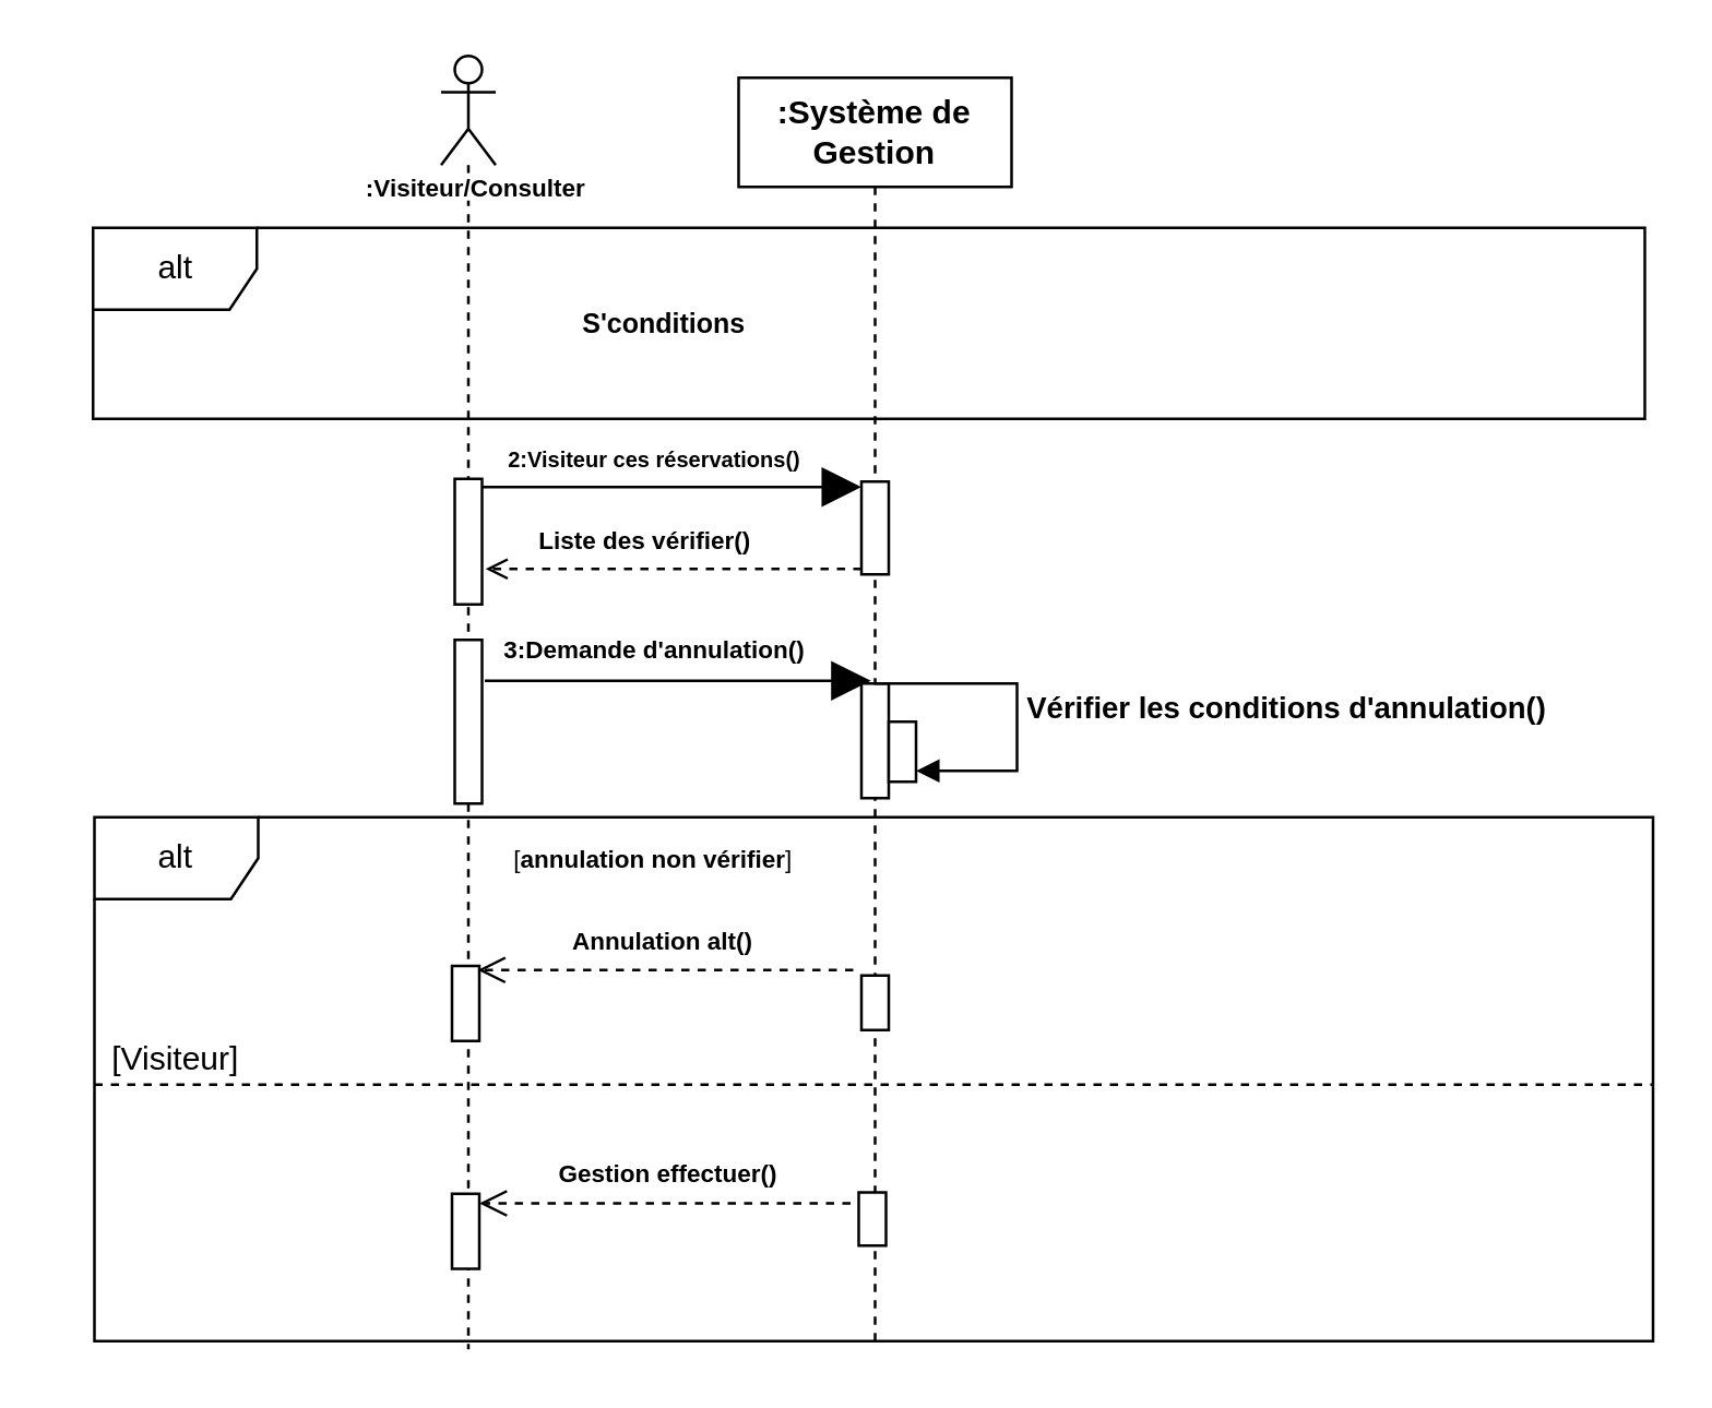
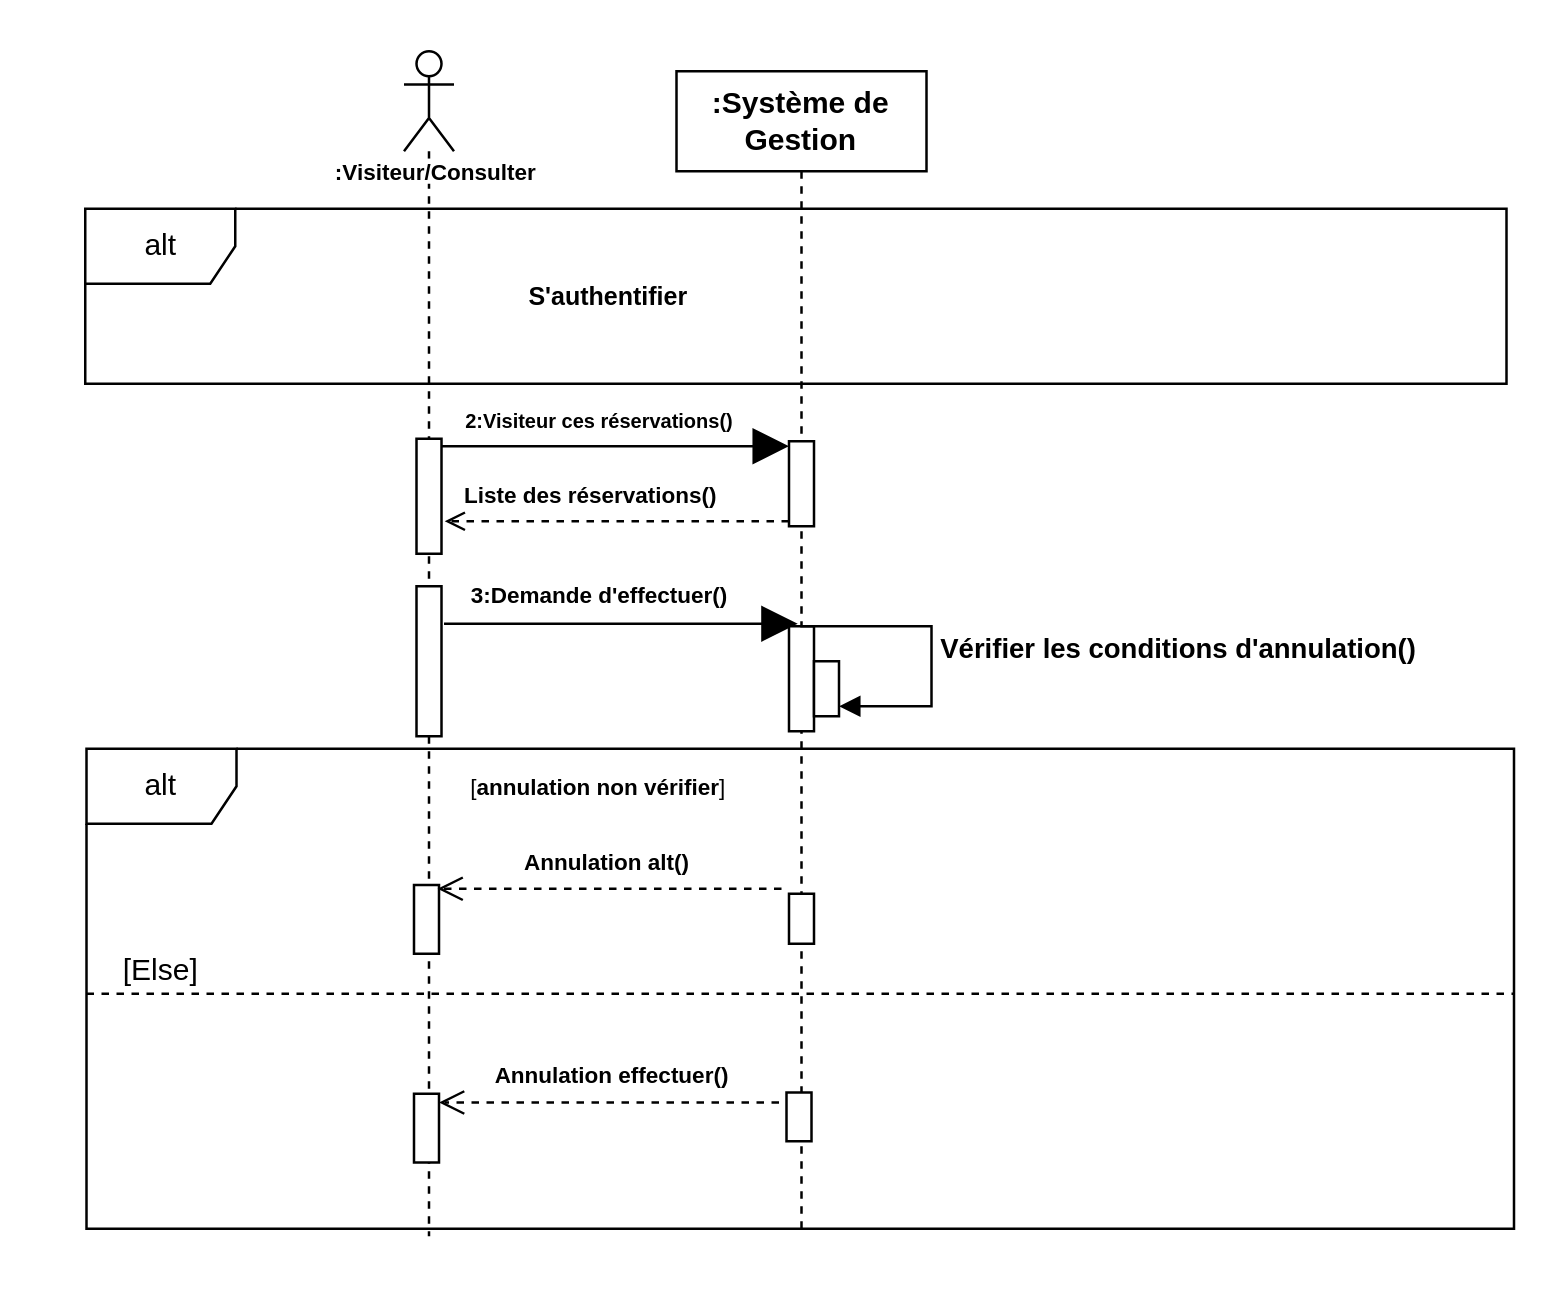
- <mxCell id="31" value="&lt;font size=&quot;1&quot;&gt;&lt;b&gt;S'conditions&lt;/b&gt;&lt;/font&gt;" style="text;html=1;align=center;verticalAlign=middle;whiteSpace=wrap;rounded=0;" vertex="1" parent="1"><mxGeometry x="181.28" y="103" width="123.72" height="30" as="geometry" /></mxCell>
+ <mxCell id="31" value="&lt;font size=&quot;1&quot;&gt;&lt;b&gt;S'authentifier&lt;/b&gt;&lt;/font&gt;" style="text;html=1;align=center;verticalAlign=middle;whiteSpace=wrap;rounded=0;" vertex="1" parent="1"><mxGeometry x="181.28" y="103" width="123.72" height="30" as="geometry" /></mxCell>
- <mxCell id="10" value="&lt;font style=&quot;color: light-dark(rgb(0, 0, 0), rgb(0, 0, 0)); font-size: 9px;&quot;&gt;&lt;b style=&quot;&quot;&gt;Liste des vérifier()&lt;/b&gt;&lt;/font&gt;" style="text;html=1;align=center;verticalAlign=middle;whiteSpace=wrap;rounded=0;" vertex="1" parent="1"><mxGeometry x="177.28" y="186" width="118" height="22" as="geometry" /></mxCell>
+ <mxCell id="10" value="&lt;font style=&quot;color: light-dark(rgb(0, 0, 0), rgb(0, 0, 0)); font-size: 9px;&quot;&gt;&lt;b style=&quot;&quot;&gt;Liste des réservations()&lt;/b&gt;&lt;/font&gt;" style="text;html=1;align=center;verticalAlign=middle;whiteSpace=wrap;rounded=0;" vertex="1" parent="1"><mxGeometry x="177.28" y="186" width="118" height="22" as="geometry" /></mxCell>
- <mxCell id="12" value="&lt;font style=&quot;color: light-dark(rgb(0, 0, 0), rgb(0, 0, 0)); font-size: 9px;&quot;&gt;&lt;b style=&quot;&quot;&gt;3:Demande d'annulation()&lt;/b&gt;&lt;/font&gt;" style="text;html=1;align=center;verticalAlign=middle;whiteSpace=wrap;rounded=0;" vertex="1" parent="1"><mxGeometry x="175.28" y="228" width="129" height="18" as="geometry" /></mxCell>
+ <mxCell id="12" value="&lt;font style=&quot;color: light-dark(rgb(0, 0, 0), rgb(0, 0, 0)); font-size: 9px;&quot;&gt;&lt;b style=&quot;&quot;&gt;3:Demande d'effectuer()&lt;/b&gt;&lt;/font&gt;" style="text;html=1;align=center;verticalAlign=middle;whiteSpace=wrap;rounded=0;" vertex="1" parent="1"><mxGeometry x="175.28" y="228" width="129" height="18" as="geometry" /></mxCell>
- <mxCell id="18" value="[Visiteur]" style="text;html=1;align=center;verticalAlign=middle;whiteSpace=wrap;rounded=0;" vertex="1" parent="1"><mxGeometry x="20" y="373" width="88" height="30" as="geometry" /></mxCell>
+ <mxCell id="18" value="[Else]" style="text;html=1;align=center;verticalAlign=middle;whiteSpace=wrap;rounded=0;" vertex="1" parent="1"><mxGeometry x="20" y="373" width="88" height="30" as="geometry" /></mxCell>
- <mxCell id="21" value="&lt;font style=&quot;color: light-dark(rgb(0, 0, 0), rgb(0, 0, 0)); font-size: 9px;&quot;&gt;&lt;b style=&quot;&quot;&gt;Gestion effectuer()&lt;/b&gt;&lt;/font&gt;" style="text;html=1;align=center;verticalAlign=middle;whiteSpace=wrap;rounded=0;" vertex="1" parent="1"><mxGeometry x="188.28" y="420" width="112.72" height="17" as="geometry" /></mxCell>
+ <mxCell id="21" value="&lt;font style=&quot;color: light-dark(rgb(0, 0, 0), rgb(0, 0, 0)); font-size: 9px;&quot;&gt;&lt;b style=&quot;&quot;&gt;Annulation effectuer()&lt;/b&gt;&lt;/font&gt;" style="text;html=1;align=center;verticalAlign=middle;whiteSpace=wrap;rounded=0;" vertex="1" parent="1"><mxGeometry x="188.28" y="420" width="112.72" height="17" as="geometry" /></mxCell>
